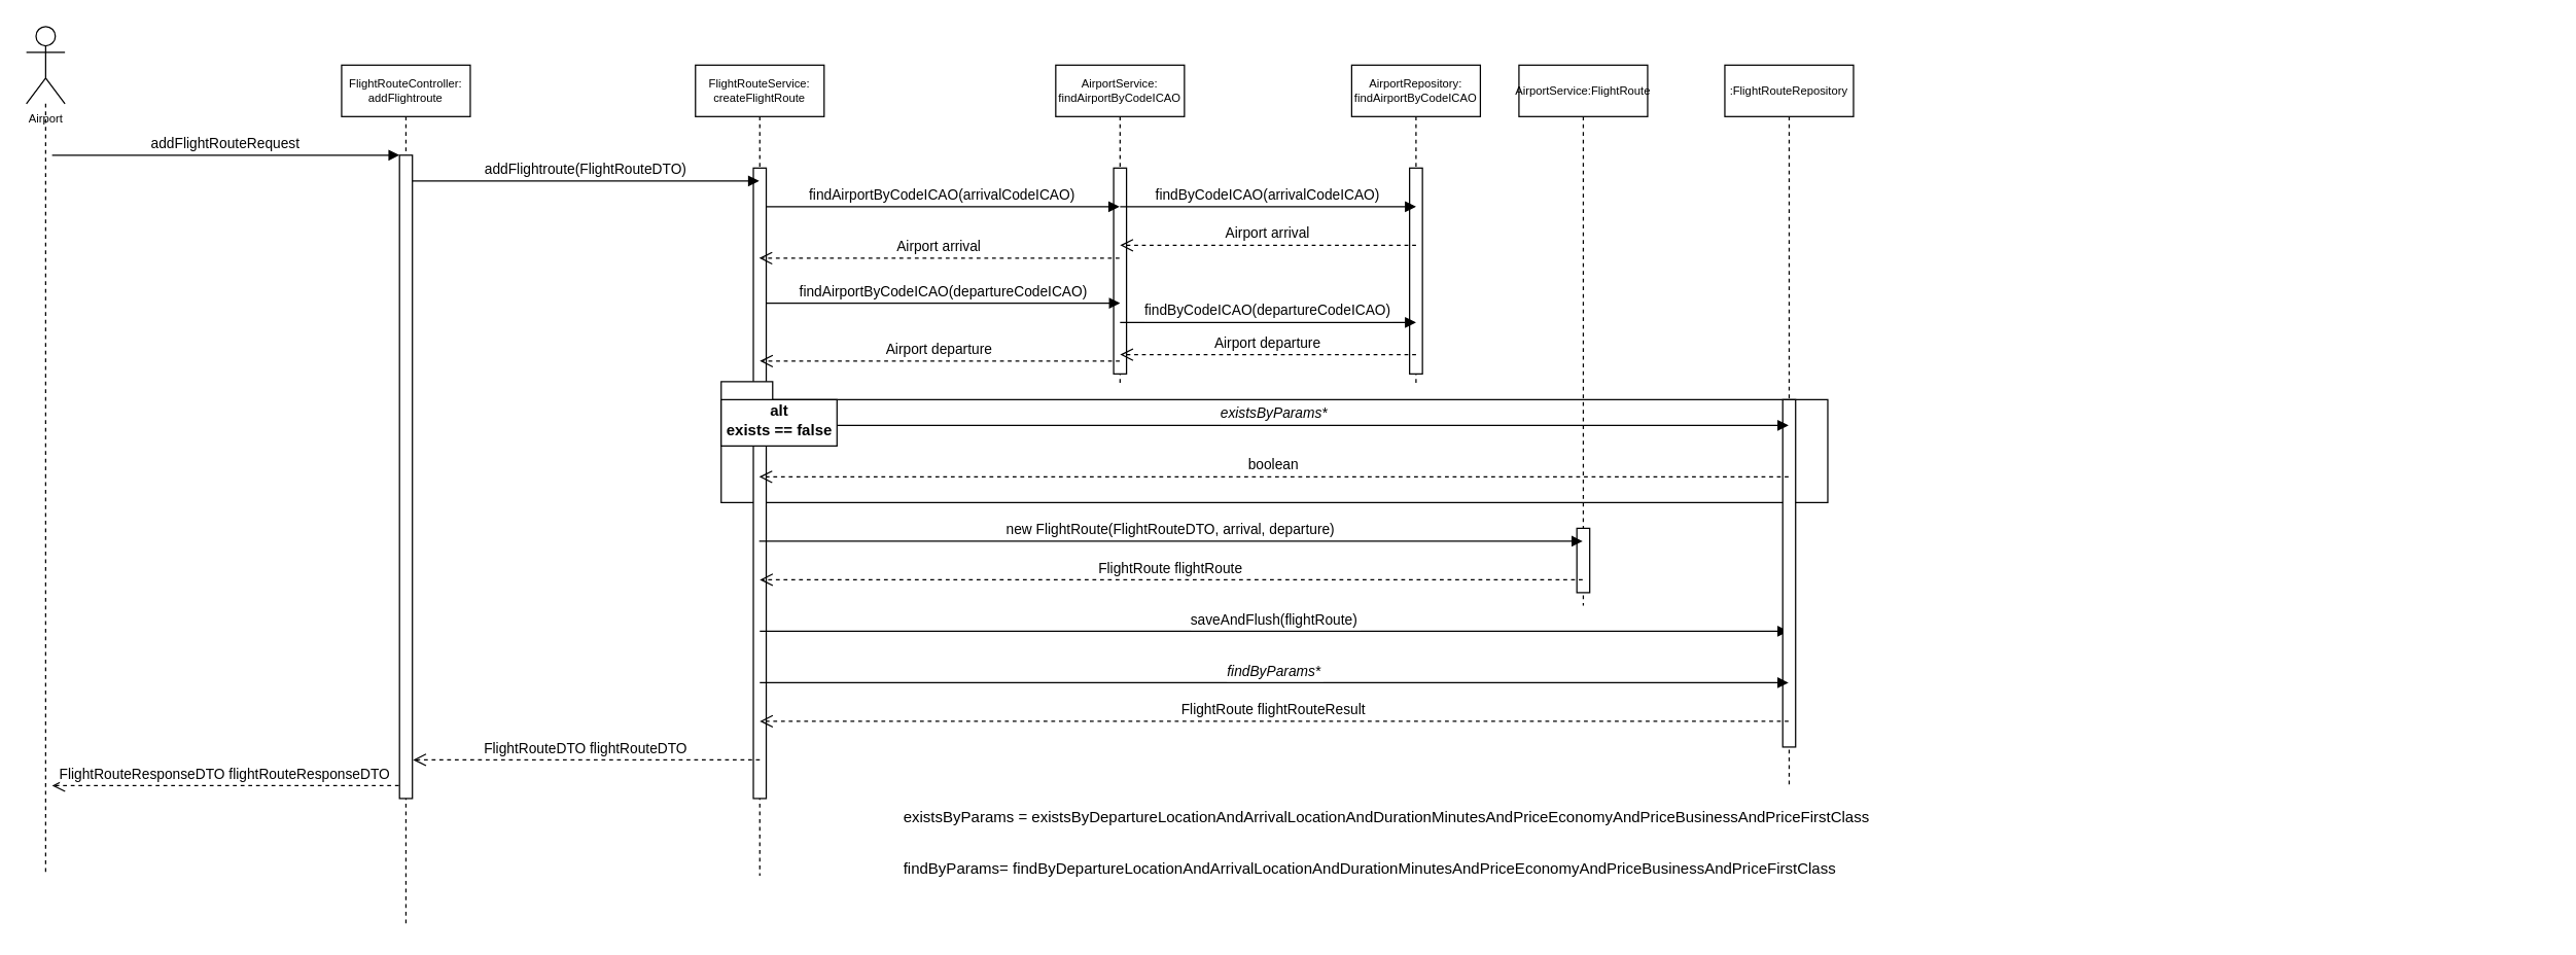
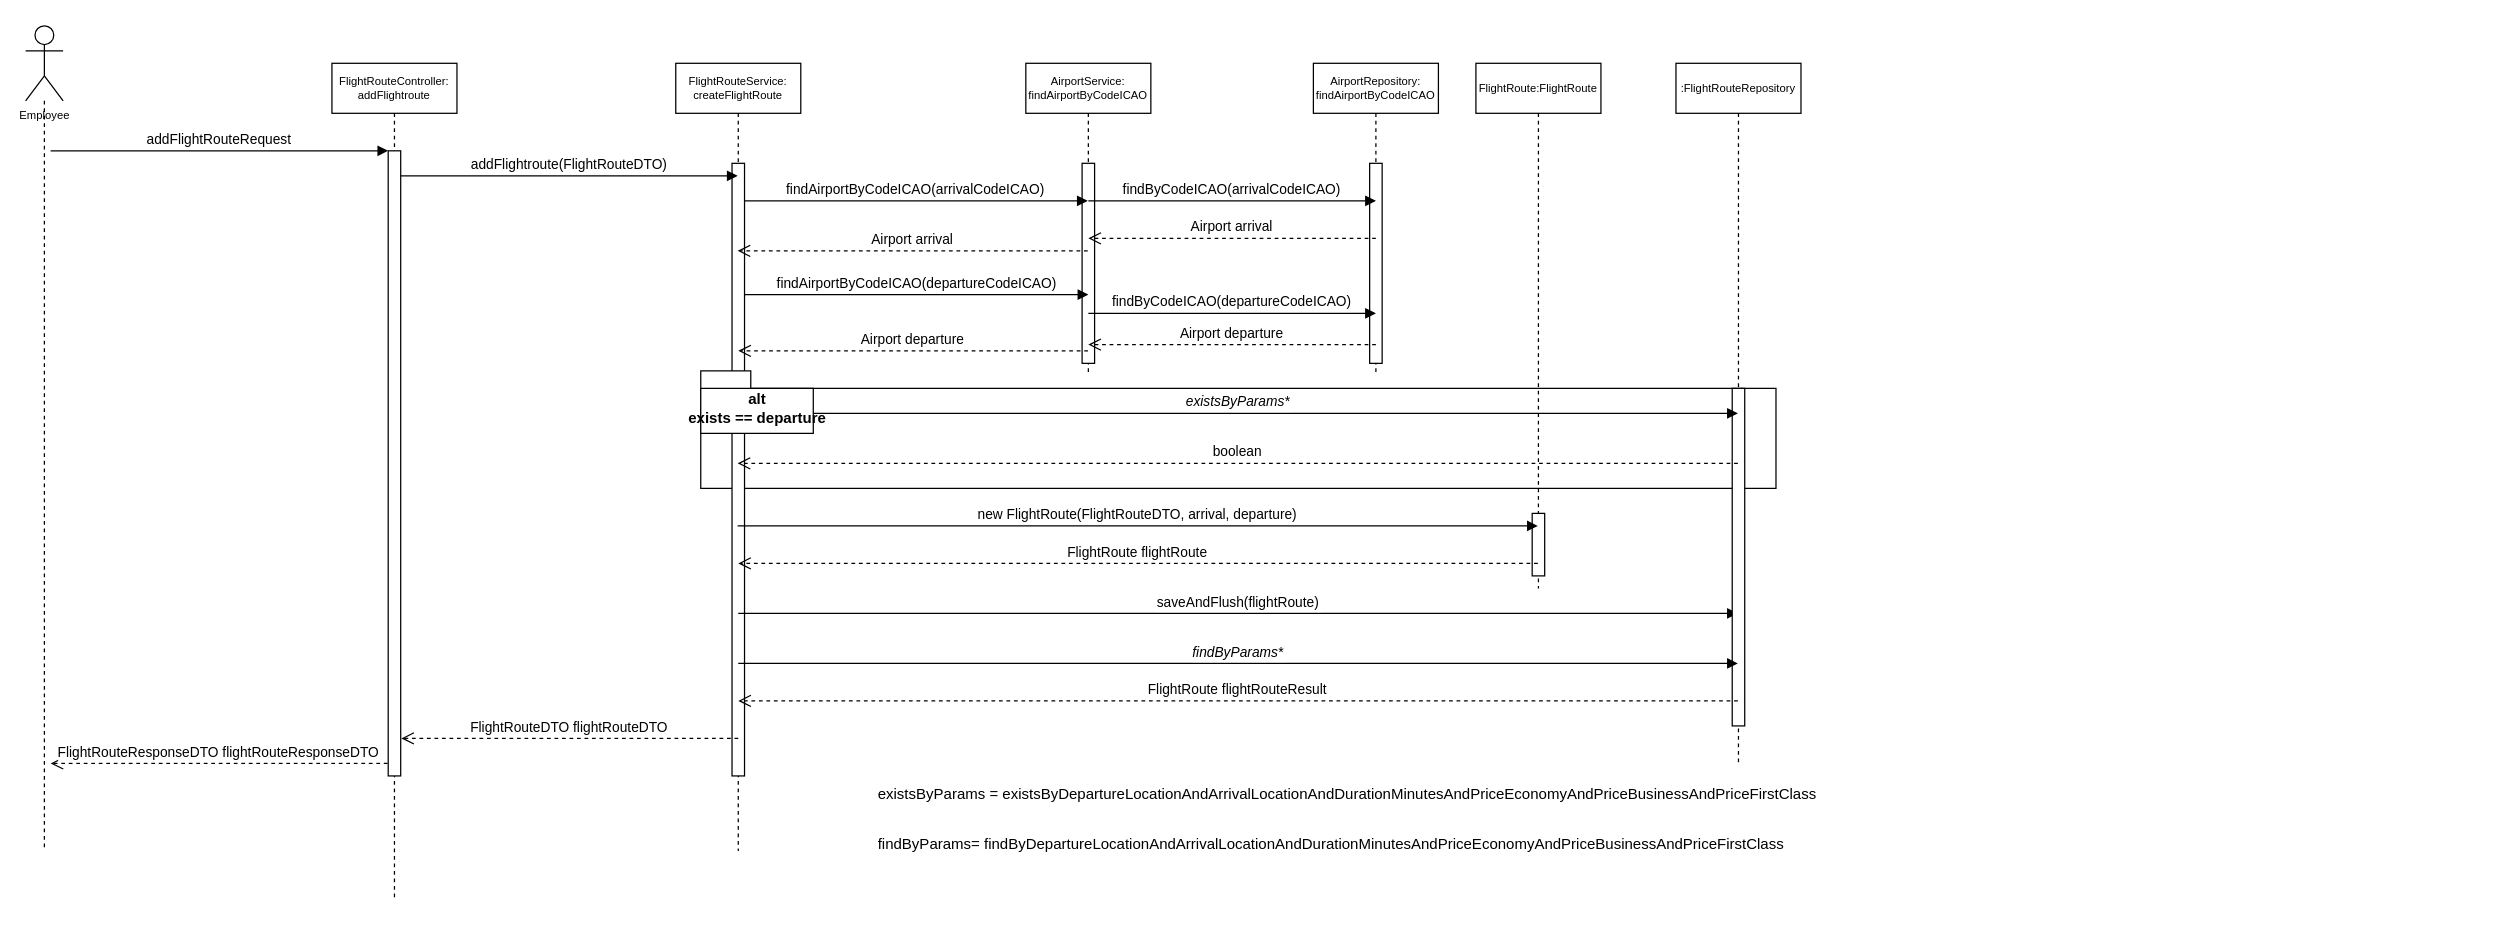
- <mxCell id="9" value="AirportService:FlightRoute" style="shape=umlLifeline;perimeter=lifelinePerimeter;container=1;collapsible=0;recursiveResize=0;rounded=0;shadow=0;strokeWidth=1;fontSize=9;" parent="1" vertex="1"><mxGeometry x="1180" y="50" width="100" height="420" as="geometry" /></mxCell>
+ <mxCell id="9" value="FlightRoute:FlightRoute" style="shape=umlLifeline;perimeter=lifelinePerimeter;container=1;collapsible=0;recursiveResize=0;rounded=0;shadow=0;strokeWidth=1;fontSize=9;" parent="1" vertex="1"><mxGeometry x="1180" y="50" width="100" height="420" as="geometry" /></mxCell>
- <mxCell id="29" value="Airport" style="shape=umlActor;verticalLabelPosition=bottom;verticalAlign=top;html=1;outlineConnect=0;rounded=0;sketch=0;fontSize=9;" parent="1" vertex="1"><mxGeometry x="20" y="20" width="30" height="60" as="geometry" /></mxCell>
+ <mxCell id="29" value="Employee" style="shape=umlActor;verticalLabelPosition=bottom;verticalAlign=top;html=1;outlineConnect=0;rounded=0;sketch=0;fontSize=9;" parent="1" vertex="1"><mxGeometry x="20" y="20" width="30" height="60" as="geometry" /></mxCell>
- <mxCell id="33" value="alt&lt;br&gt;exists == false" style="shape=folder;fontStyle=1;spacingTop=10;tabWidth=40;tabHeight=14;tabPosition=left;html=1;" parent="1" vertex="1"><mxGeometry x="560" y="296" width="90" height="50" as="geometry" /></mxCell>
+ <mxCell id="33" value="alt&lt;br&gt;exists == departure" style="shape=folder;fontStyle=1;spacingTop=10;tabWidth=40;tabHeight=14;tabPosition=left;html=1;" parent="1" vertex="1"><mxGeometry x="560" y="296" width="90" height="50" as="geometry" /></mxCell>
